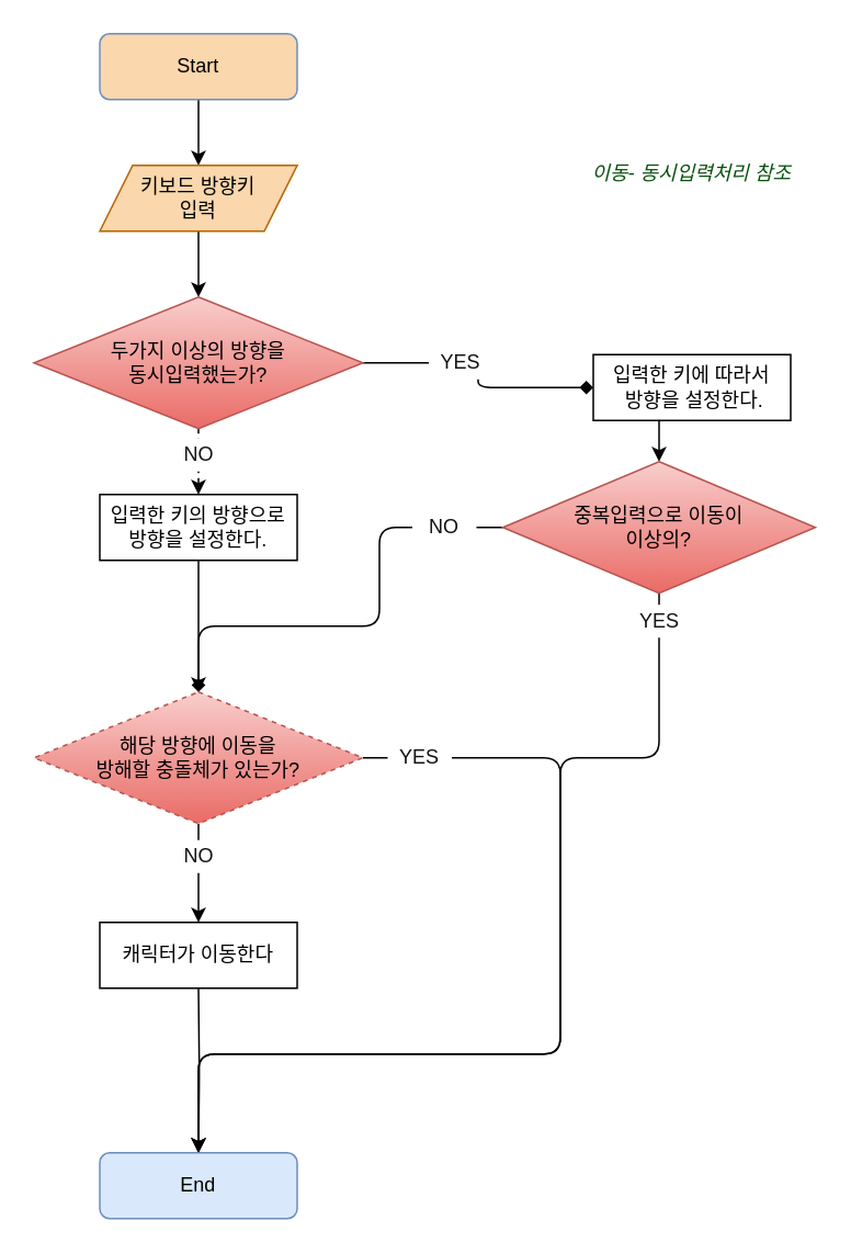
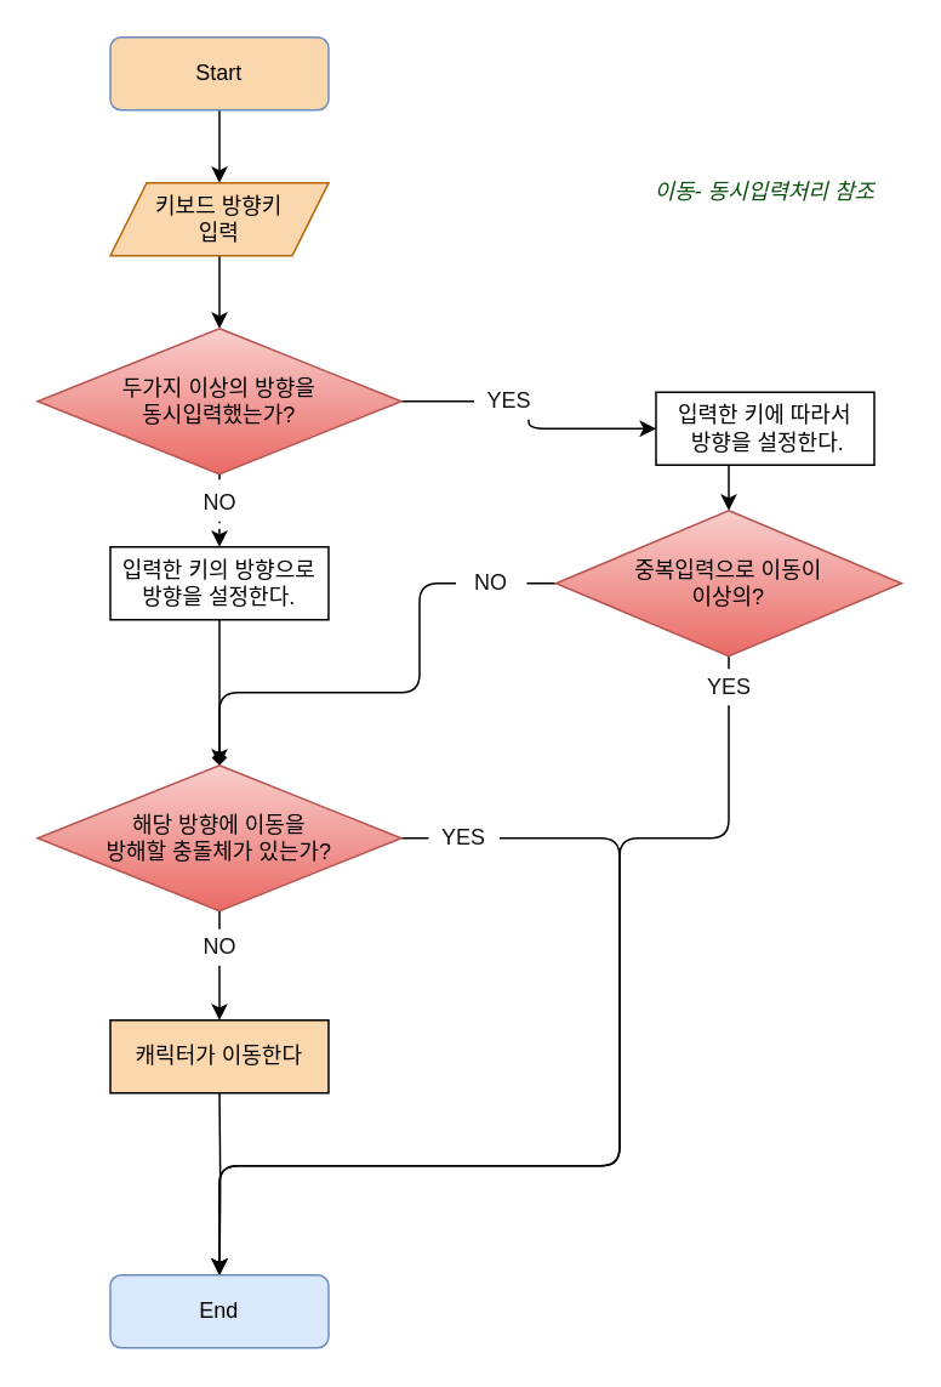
- <mxCell id="3" style="edgeStyle=orthogonalEdgeStyle;rounded=1;sketch=0;jumpStyle=none;orthogonalLoop=1;jettySize=auto;html=1;exitX=1;exitY=0.5;exitDx=0;exitDy=0;shadow=0;fontColor=#121212;endArrow=diamond;" parent="1" source="9" target="11" edge="1"><mxGeometry relative="1" as="geometry" /></mxCell>
+ <mxCell id="3" style="edgeStyle=orthogonalEdgeStyle;rounded=1;sketch=0;jumpStyle=none;orthogonalLoop=1;jettySize=auto;html=1;exitX=1;exitY=0.5;exitDx=0;exitDy=0;shadow=0;fontColor=#121212;" parent="1" source="9" target="11" edge="1"><mxGeometry relative="1" as="geometry" /></mxCell>
- <mxCell id="16" value="&lt;font color=&quot;#000000&quot;&gt;해당 방향에 이동을&lt;br&gt;방해할 충돌체가 있는가?&lt;/font&gt;" style="rhombus;whiteSpace=wrap;html=1;gradientColor=#ea6b66;fillColor=#f8cecc;strokeColor=#b85450;dashed=1;" parent="1" vertex="1"><mxGeometry x="20" y="420" width="200" height="80" as="geometry" /></mxCell>
+ <mxCell id="16" value="&lt;font color=&quot;#000000&quot;&gt;해당 방향에 이동을&lt;br&gt;방해할 충돌체가 있는가?&lt;/font&gt;" style="rhombus;whiteSpace=wrap;html=1;gradientColor=#ea6b66;fillColor=#f8cecc;strokeColor=#b85450;" parent="1" vertex="1"><mxGeometry x="20" y="420" width="200" height="80" as="geometry" /></mxCell>
- <mxCell id="28" value="캐릭터가 이동한다" style="rounded=0;whiteSpace=wrap;html=1;shadow=0;fillColor=#ffffff;" vertex="1" parent="1"><mxGeometry x="60" y="560" width="120" height="40" as="geometry" /></mxCell>
+ <mxCell id="28" value="캐릭터가 이동한다" style="rounded=0;whiteSpace=wrap;html=1;shadow=0;fillColor=#fad7ac;" vertex="1" parent="1"><mxGeometry x="60" y="560" width="120" height="40" as="geometry" /></mxCell>
